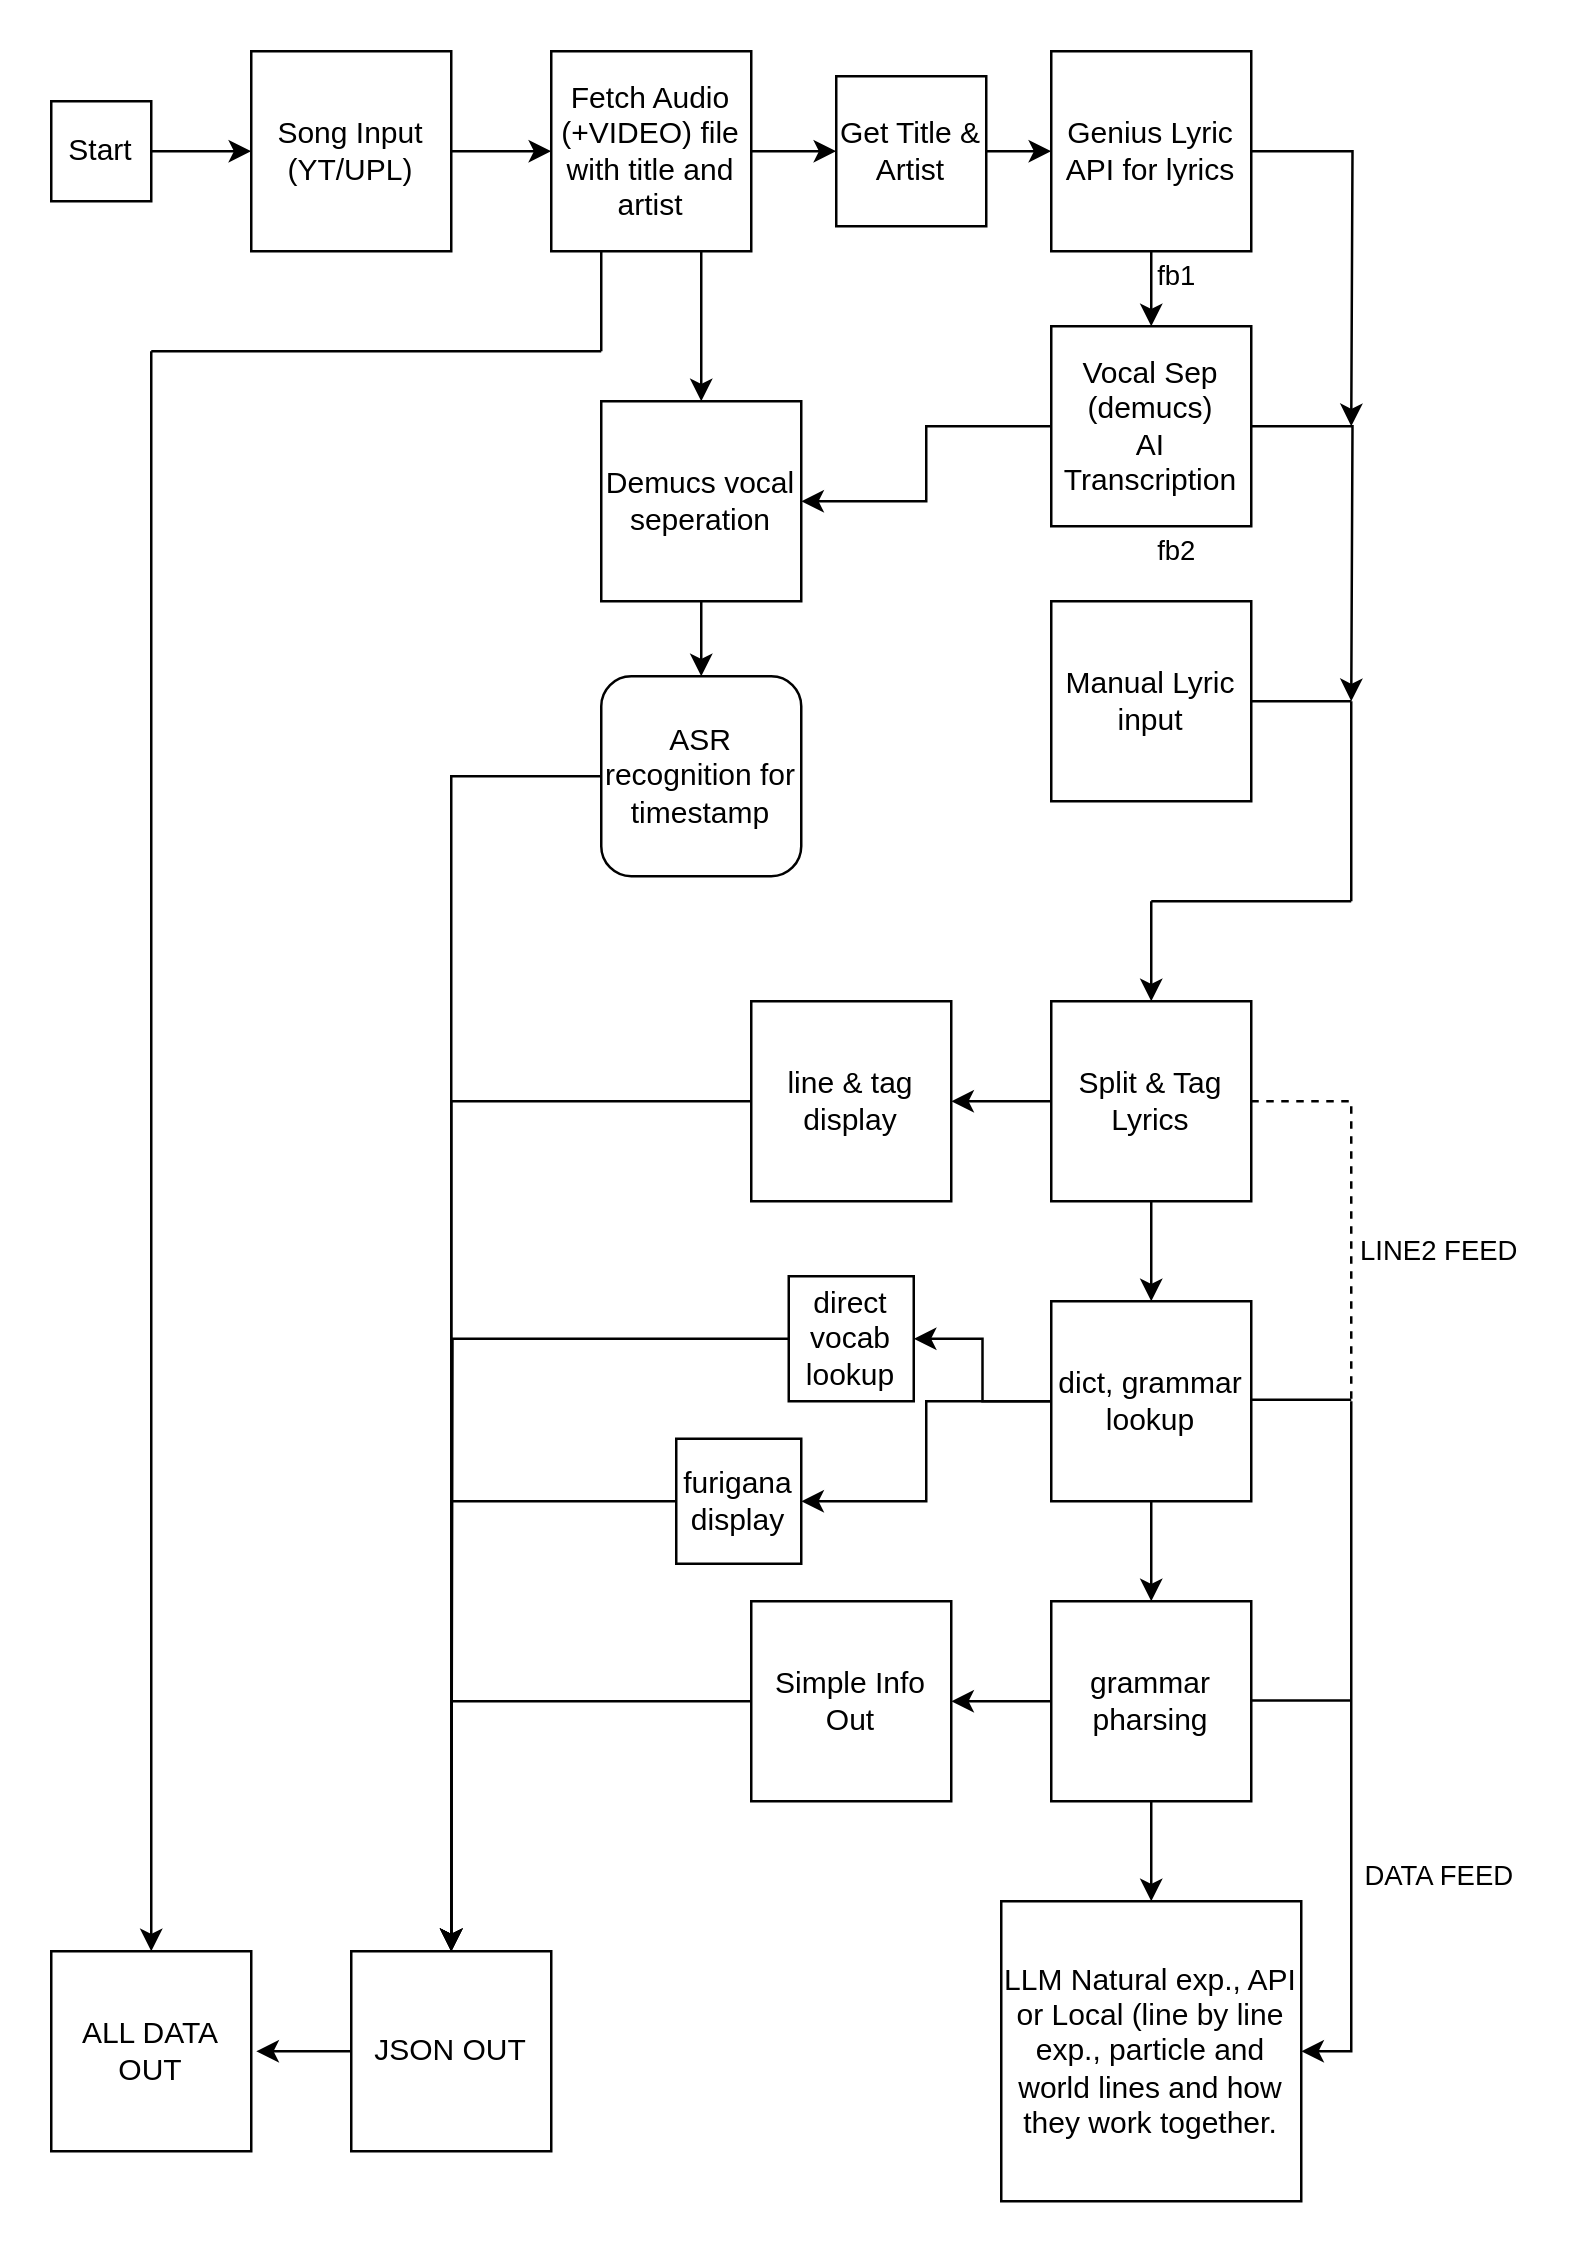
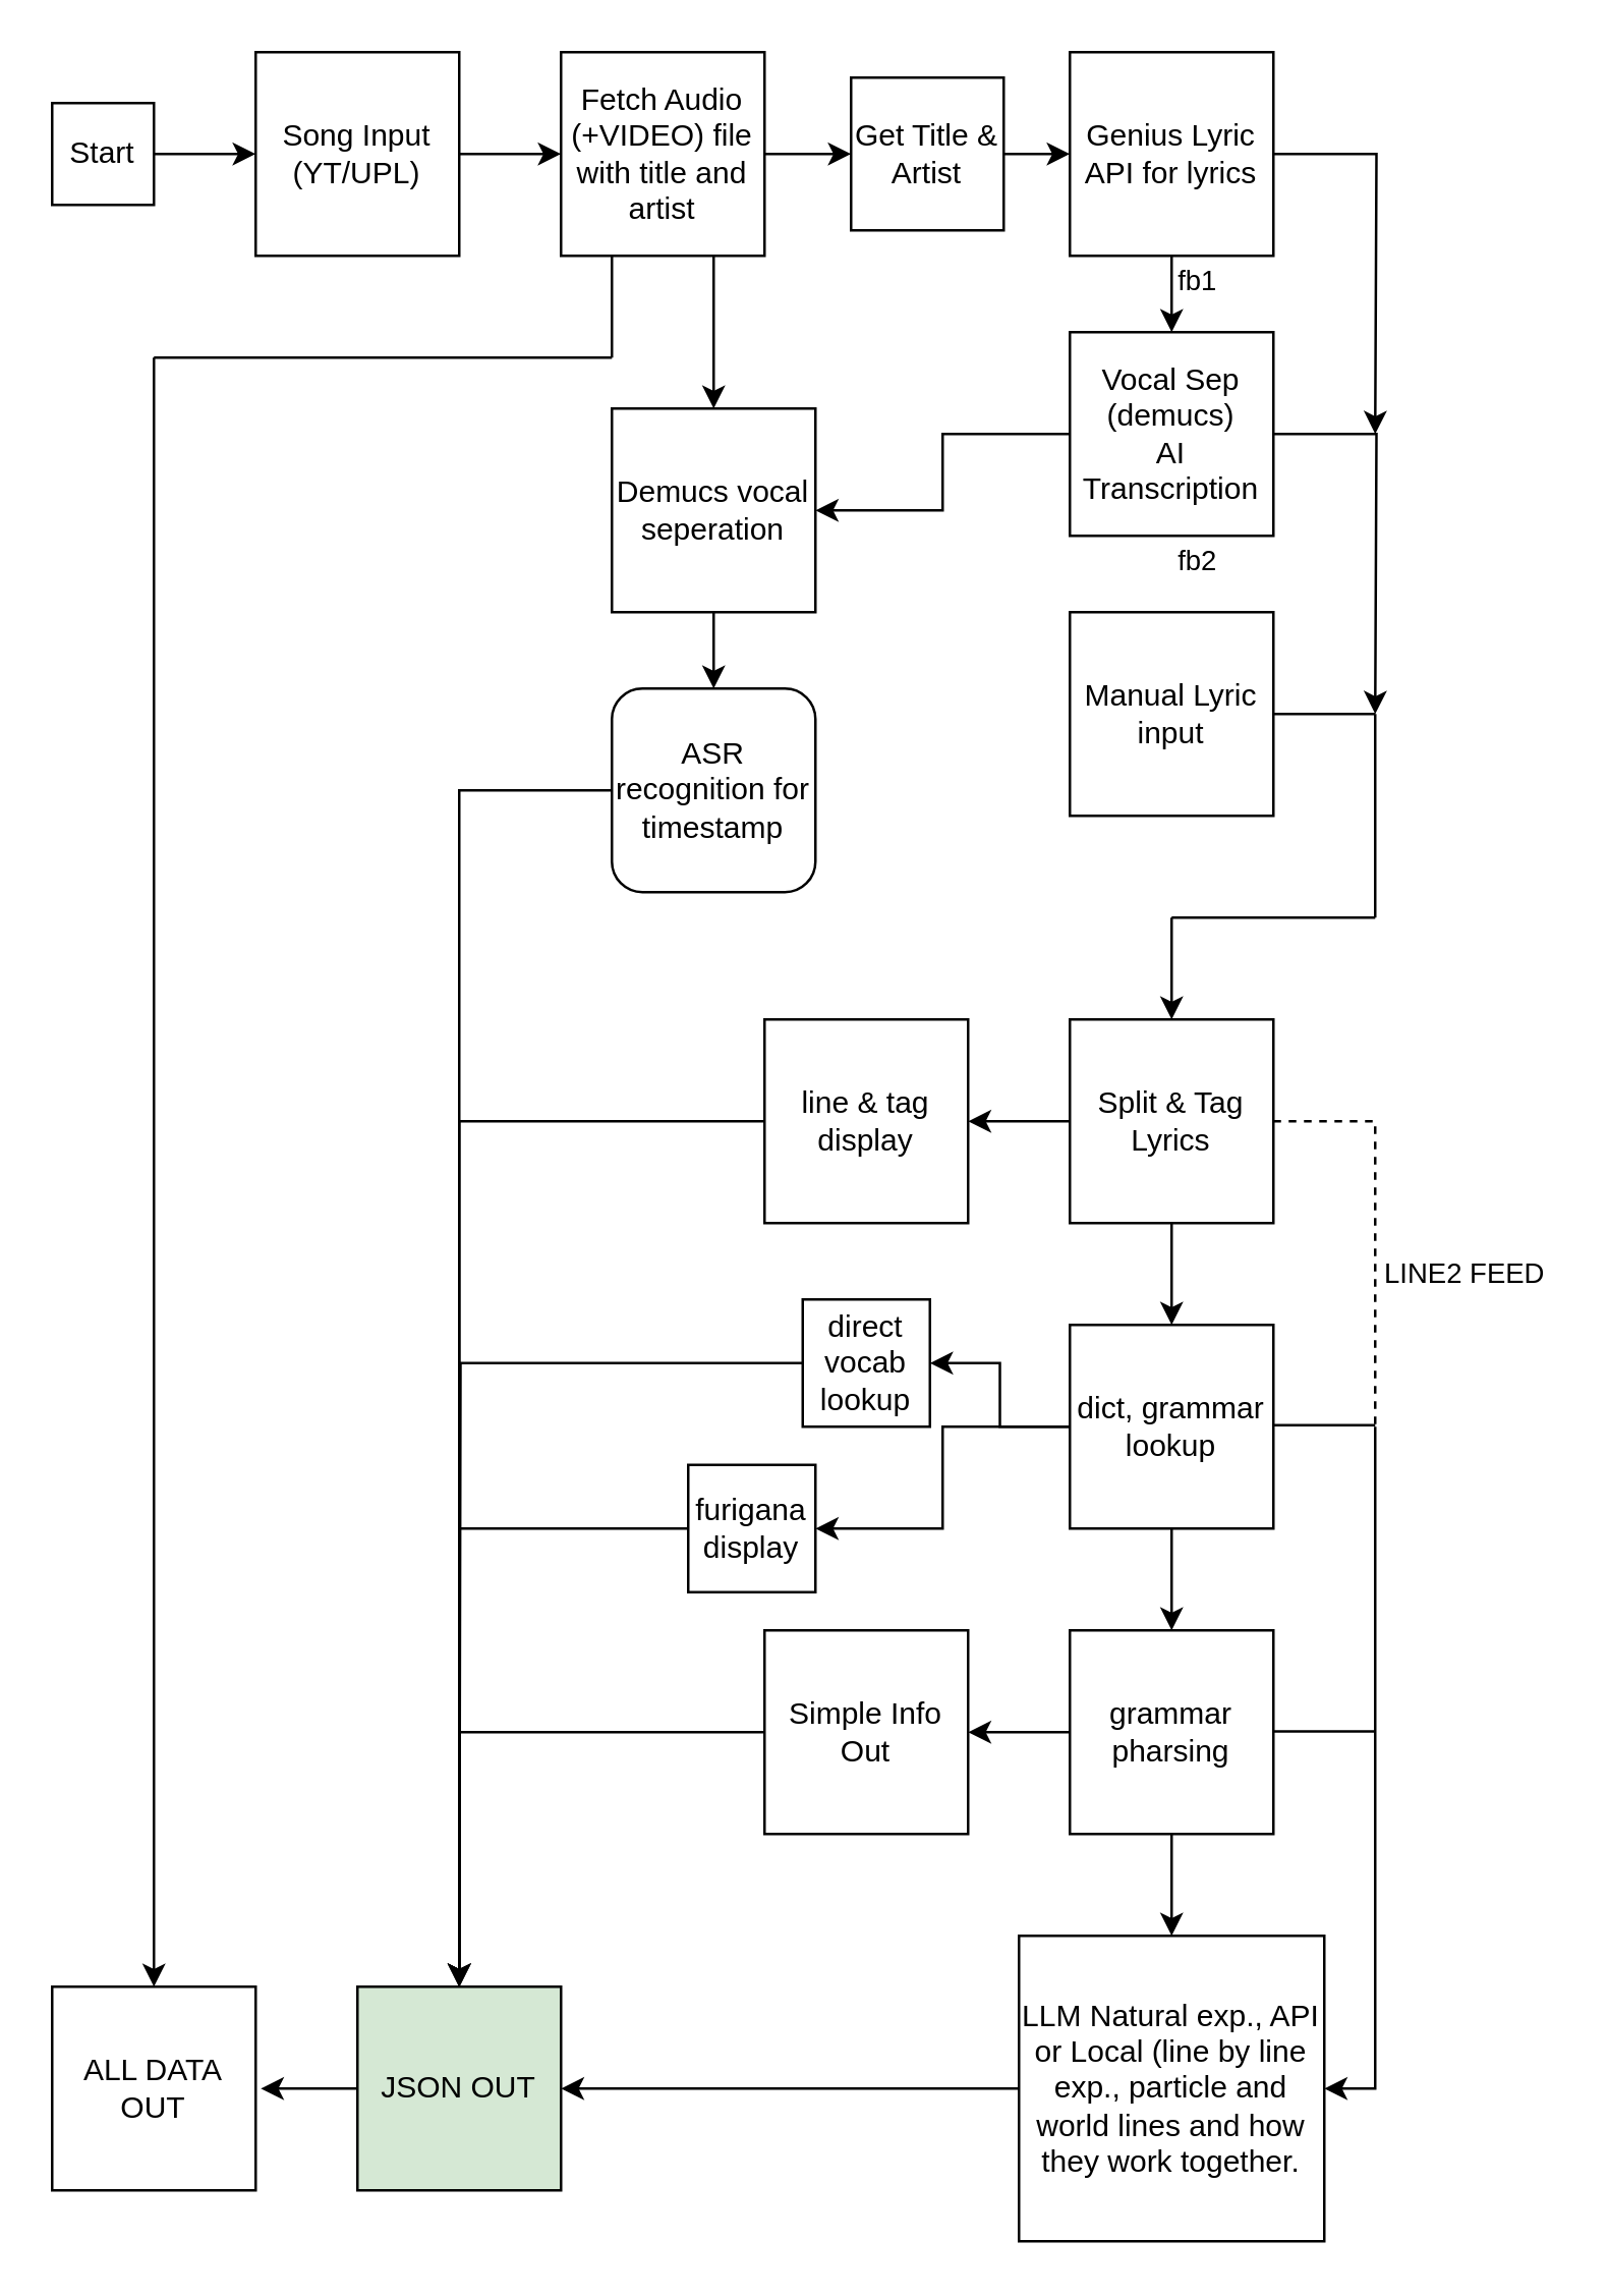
- <mxCell id="56" value="DATA FEED" style="text;strokeColor=none;fillColor=none;html=1;fontSize=11;fontStyle=0;verticalAlign=middle;align=center;" vertex="1" parent="1"><mxGeometry x="540" y="740" width="70" height="20" as="geometry" /></mxCell>
- <mxCell id="31" value="JSON OUT" style="whiteSpace=wrap;html=1;aspect=fixed;" vertex="1" parent="1"><mxGeometry x="140" y="780" width="80" height="80" as="geometry" /></mxCell>
+ <mxCell id="31" value="JSON OUT" style="whiteSpace=wrap;html=1;aspect=fixed;fillColor=#d5e8d4;" vertex="1" parent="1"><mxGeometry x="140" y="780" width="80" height="80" as="geometry" /></mxCell>
+ <mxCell id="29" style="edgeStyle=orthogonalEdgeStyle;rounded=0;orthogonalLoop=1;jettySize=auto;html=1;entryX=1;entryY=0.5;entryDx=0;entryDy=0;" edge="1" parent="1" source="30" target="31"><mxGeometry relative="1" as="geometry" /></mxCell>
